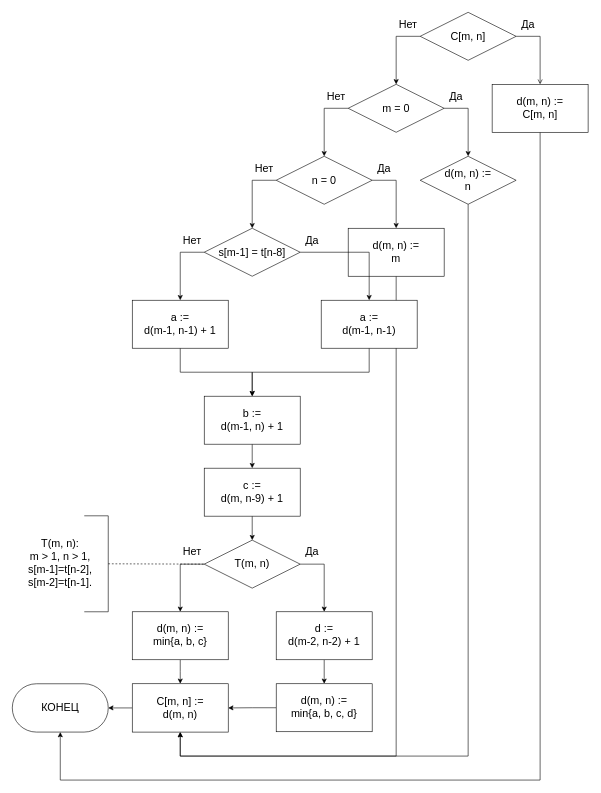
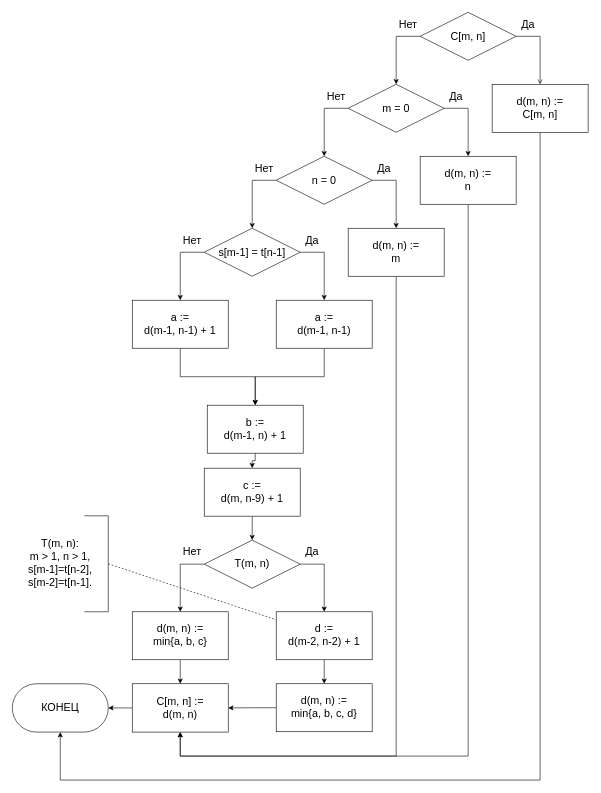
- <mxCell id="6" value="d(m, n) :=&lt;br style=&quot;font-size: 18px;&quot;&gt;n" style="rhombus;whiteSpace=wrap;html=1;fontSize=18;" parent="1" vertex="1"><mxGeometry x="700" y="260" width="160" height="80" as="geometry" /></mxCell>
+ <mxCell id="6" value="d(m, n) :=&lt;br style=&quot;font-size: 18px;&quot;&gt;n" style="rounded=0;whiteSpace=wrap;html=1;fontSize=18;" parent="1" vertex="1"><mxGeometry x="700" y="260" width="160" height="80" as="geometry" /></mxCell>
- <mxCell id="14" value="s[m-1] = t[n-8]" style="rhombus;whiteSpace=wrap;html=1;fontSize=18;" parent="1" vertex="1"><mxGeometry x="340" y="380" width="160" height="80" as="geometry" /></mxCell>
+ <mxCell id="14" value="s[m-1] = t[n-1]" style="rhombus;whiteSpace=wrap;html=1;fontSize=18;" parent="1" vertex="1"><mxGeometry x="340" y="380" width="160" height="80" as="geometry" /></mxCell>
- <mxCell id="16" value="a :=&lt;br style=&quot;font-size: 18px;&quot;&gt;d(m-1, n-1)" style="rounded=0;whiteSpace=wrap;html=1;fontSize=18;" parent="1" vertex="1"><mxGeometry x="535" y="500" width="160" height="80" as="geometry" /></mxCell>
+ <mxCell id="16" value="a :=&lt;br style=&quot;font-size: 18px;&quot;&gt;d(m-1, n-1)" style="rounded=0;whiteSpace=wrap;html=1;fontSize=18;" parent="1" vertex="1"><mxGeometry x="460" y="500" width="160" height="80" as="geometry" /></mxCell>
- <mxCell id="20" value="b :=&lt;br style=&quot;font-size: 18px;&quot;&gt;d(m-1, n) + 1" style="rounded=0;whiteSpace=wrap;html=1;fontSize=18;" parent="1" vertex="1"><mxGeometry x="340" y="660" width="160" height="80" as="geometry" /></mxCell>
+ <mxCell id="20" value="b :=&lt;br style=&quot;font-size: 18px;&quot;&gt;d(m-1, n) + 1" style="rounded=0;whiteSpace=wrap;html=1;fontSize=18;" parent="1" vertex="1"><mxGeometry x="345" y="675" width="160" height="80" as="geometry" /></mxCell>
- <mxCell id="26" value="" style="endArrow=none;dashed=1;html=1;rounded=0;fontSize=18;entryX=0;entryY=0.5;entryDx=0;entryDy=0;exitX=1;exitY=0.5;exitDx=0;exitDy=0;" parent="1" source="30" target="25" edge="1"><mxGeometry width="50" height="50" relative="1" as="geometry"><mxPoint x="180" y="939.41" as="sourcePoint" /><mxPoint x="340" y="939.41" as="targetPoint" /></mxGeometry></mxCell>
+ <mxCell id="26" value="" style="endArrow=none;dashed=1;html=1;rounded=0;fontSize=18;exitX=1;exitY=0.5;exitDx=0;exitDy=0;" parent="1" source="30" target="32" edge="1"><mxGeometry width="50" height="50" relative="1" as="geometry"><mxPoint x="180" y="939.41" as="sourcePoint" /><mxPoint x="340" y="939.41" as="targetPoint" /></mxGeometry></mxCell>
